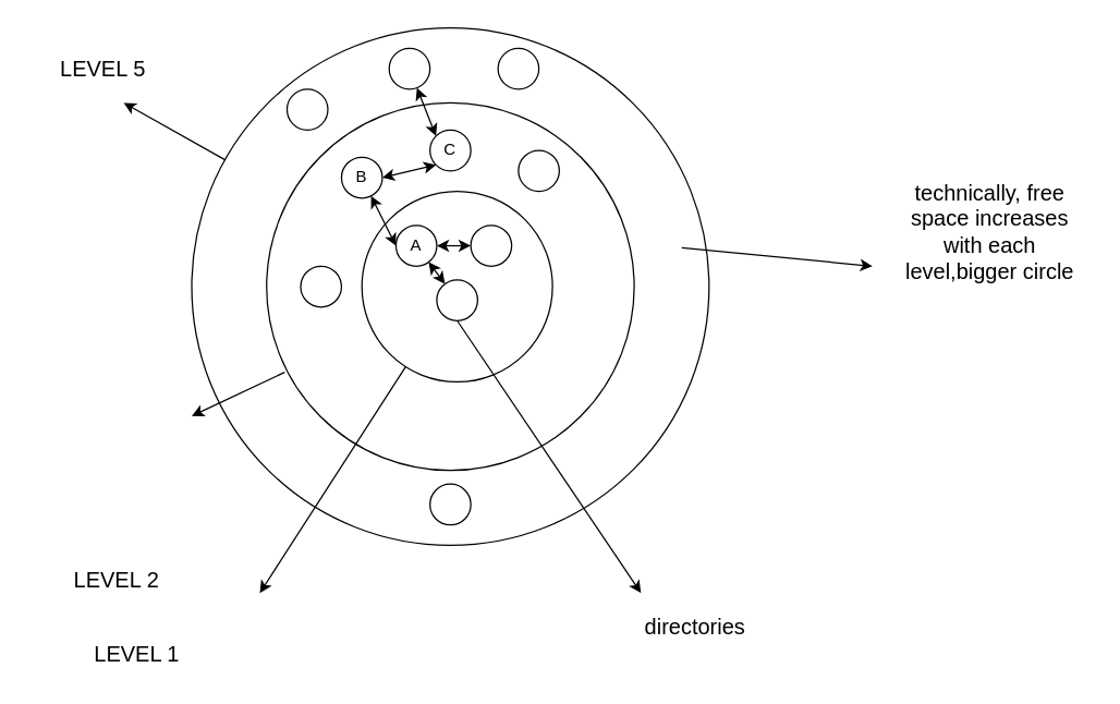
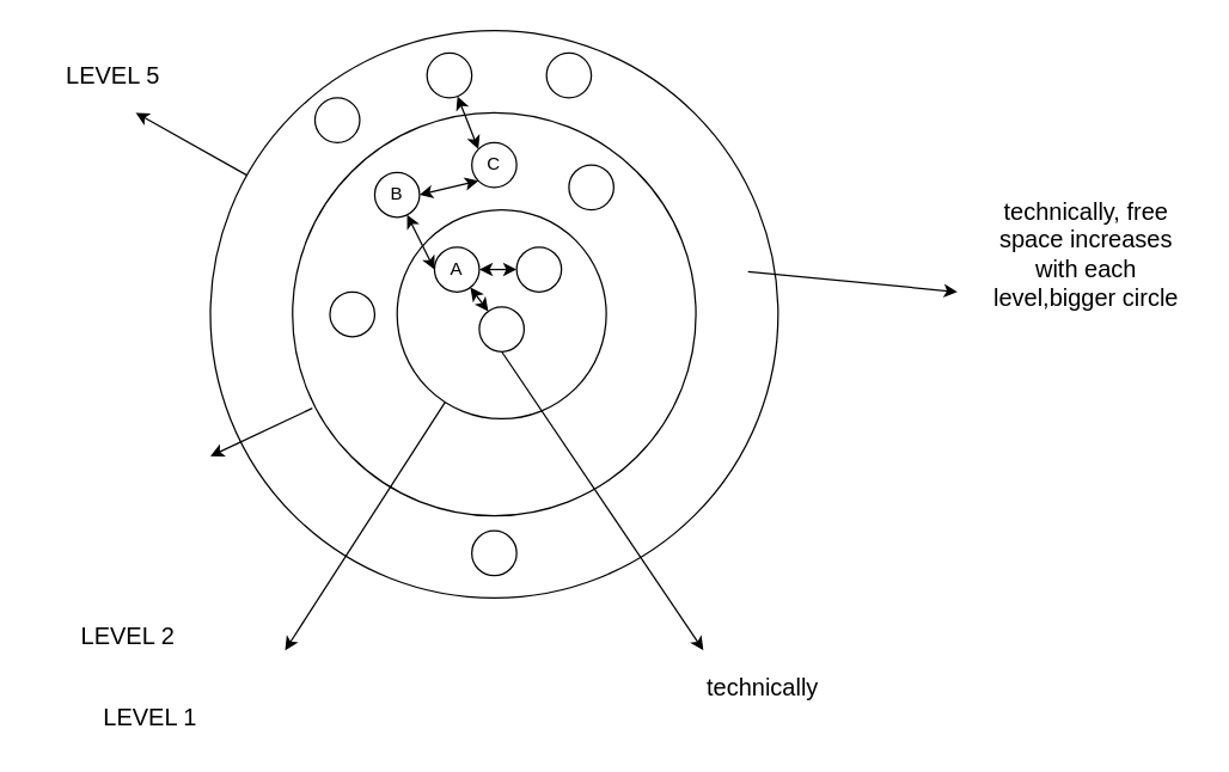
- <mxCell id="6" value="directories" style="text;html=1;align=center;verticalAlign=middle;whiteSpace=wrap;rounded=0;fontSize=16;" parent="1" vertex="1"><mxGeometry x="470" y="445" width="80" height="30" as="geometry" /></mxCell>
+ <mxCell id="6" value="technically" style="text;html=1;align=center;verticalAlign=middle;whiteSpace=wrap;rounded=0;fontSize=16;" parent="1" vertex="1"><mxGeometry x="470" y="445" width="80" height="30" as="geometry" /></mxCell>
